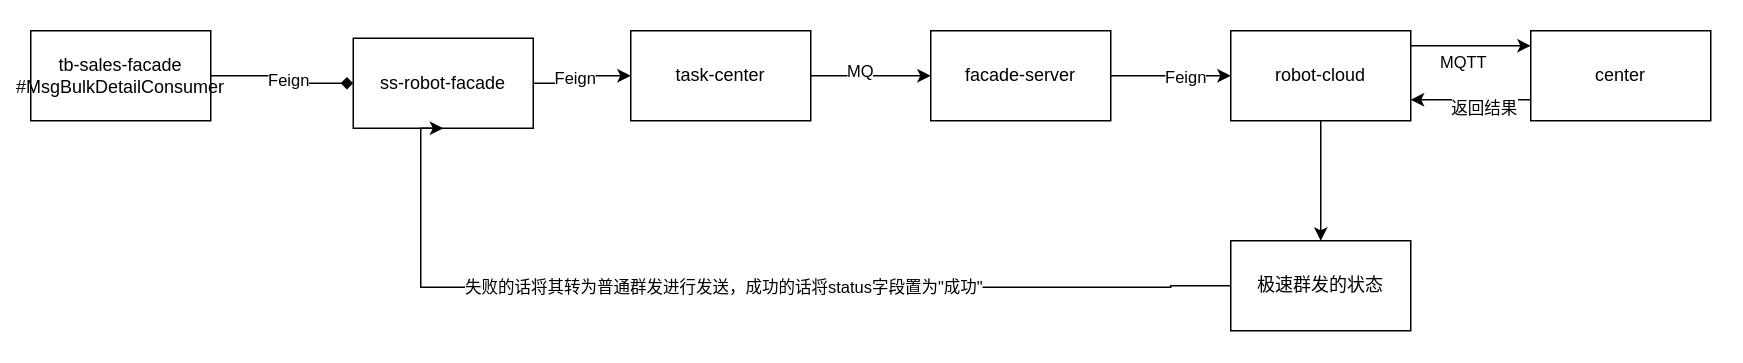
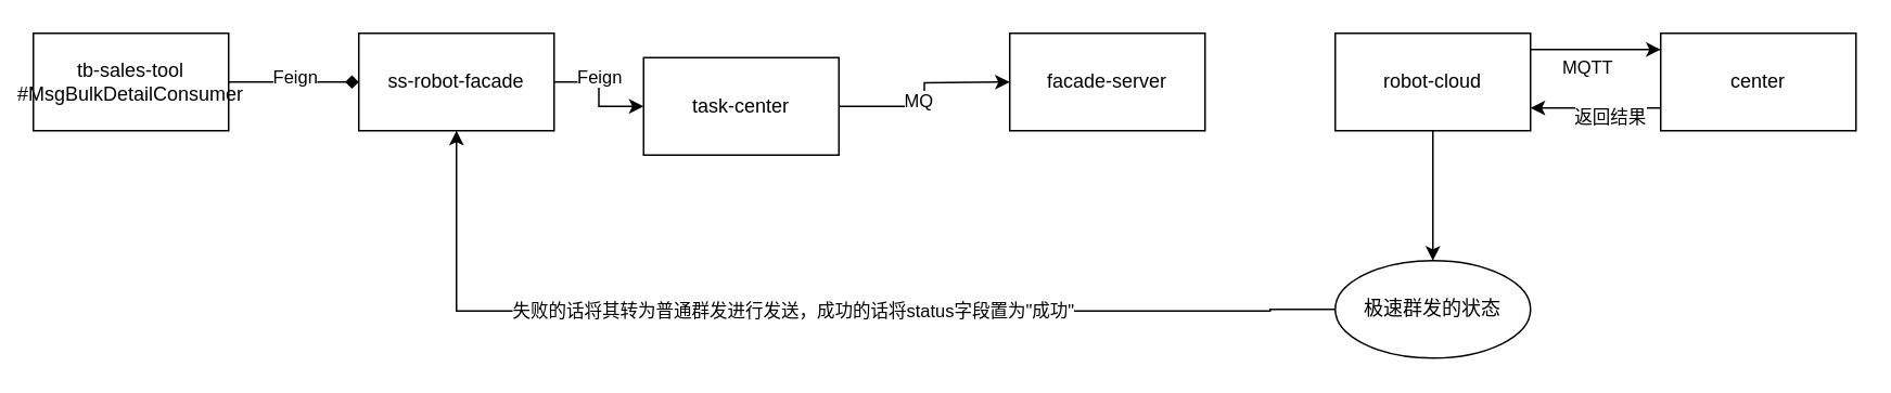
- <mxCell id="4" value="tb-sales-facade #MsgBulkDetailConsumer" style="rounded=0;whiteSpace=wrap;html=1;" vertex="1" parent="1"><mxGeometry x="20" y="20" width="120" height="60" as="geometry" /></mxCell>
+ <mxCell id="4" value="tb-sales-tool #MsgBulkDetailConsumer" style="rounded=0;whiteSpace=wrap;html=1;" vertex="1" parent="1"><mxGeometry x="20" y="20" width="120" height="60" as="geometry" /></mxCell>
- <mxCell id="10" value="task-center" style="whiteSpace=wrap;html=1;rounded=0;" vertex="1" parent="1"><mxGeometry x="420" y="20" width="120" height="60" as="geometry" /></mxCell>
+ <mxCell id="10" value="task-center" style="whiteSpace=wrap;html=1;rounded=0;" vertex="1" parent="1"><mxGeometry x="395" y="35" width="120" height="60" as="geometry" /></mxCell>
- <mxCell id="11" value="" style="edgeStyle=orthogonalEdgeStyle;rounded=0;orthogonalLoop=1;jettySize=auto;html=1;" edge="1" parent="1" source="13" target="17"><mxGeometry relative="1" as="geometry"><Array as="points"><mxPoint x="620" y="50" /><mxPoint x="620" y="50" /></Array></mxGeometry></mxCell>
- <mxCell id="12" value="Feign" style="edgeLabel;html=1;align=center;verticalAlign=middle;resizable=0;points=[];" vertex="1" connectable="0" parent="11"><mxGeometry x="0.225" relative="1" as="geometry"><mxPoint as="offset" /></mxGeometry></mxCell>
- <mxCell id="7" value="ss-robot-facade" style="whiteSpace=wrap;html=1;rounded=0;" vertex="1" parent="1"><mxGeometry x="235" y="25" width="120" height="60" as="geometry" /></mxCell>
+ <mxCell id="7" value="ss-robot-facade" style="whiteSpace=wrap;html=1;rounded=0;" vertex="1" parent="1"><mxGeometry x="220" y="20" width="120" height="60" as="geometry" /></mxCell>
- <mxCell id="23" value="极速群发的状态" style="whiteSpace=wrap;html=1;rounded=0;" vertex="1" parent="1"><mxGeometry x="820" y="160" width="120" height="60" as="geometry" /></mxCell>
+ <mxCell id="23" value="极速群发的状态" style="ellipse;whiteSpace=wrap;html=1;" vertex="1" parent="1"><mxGeometry x="820" y="160" width="120" height="60" as="geometry" /></mxCell>
